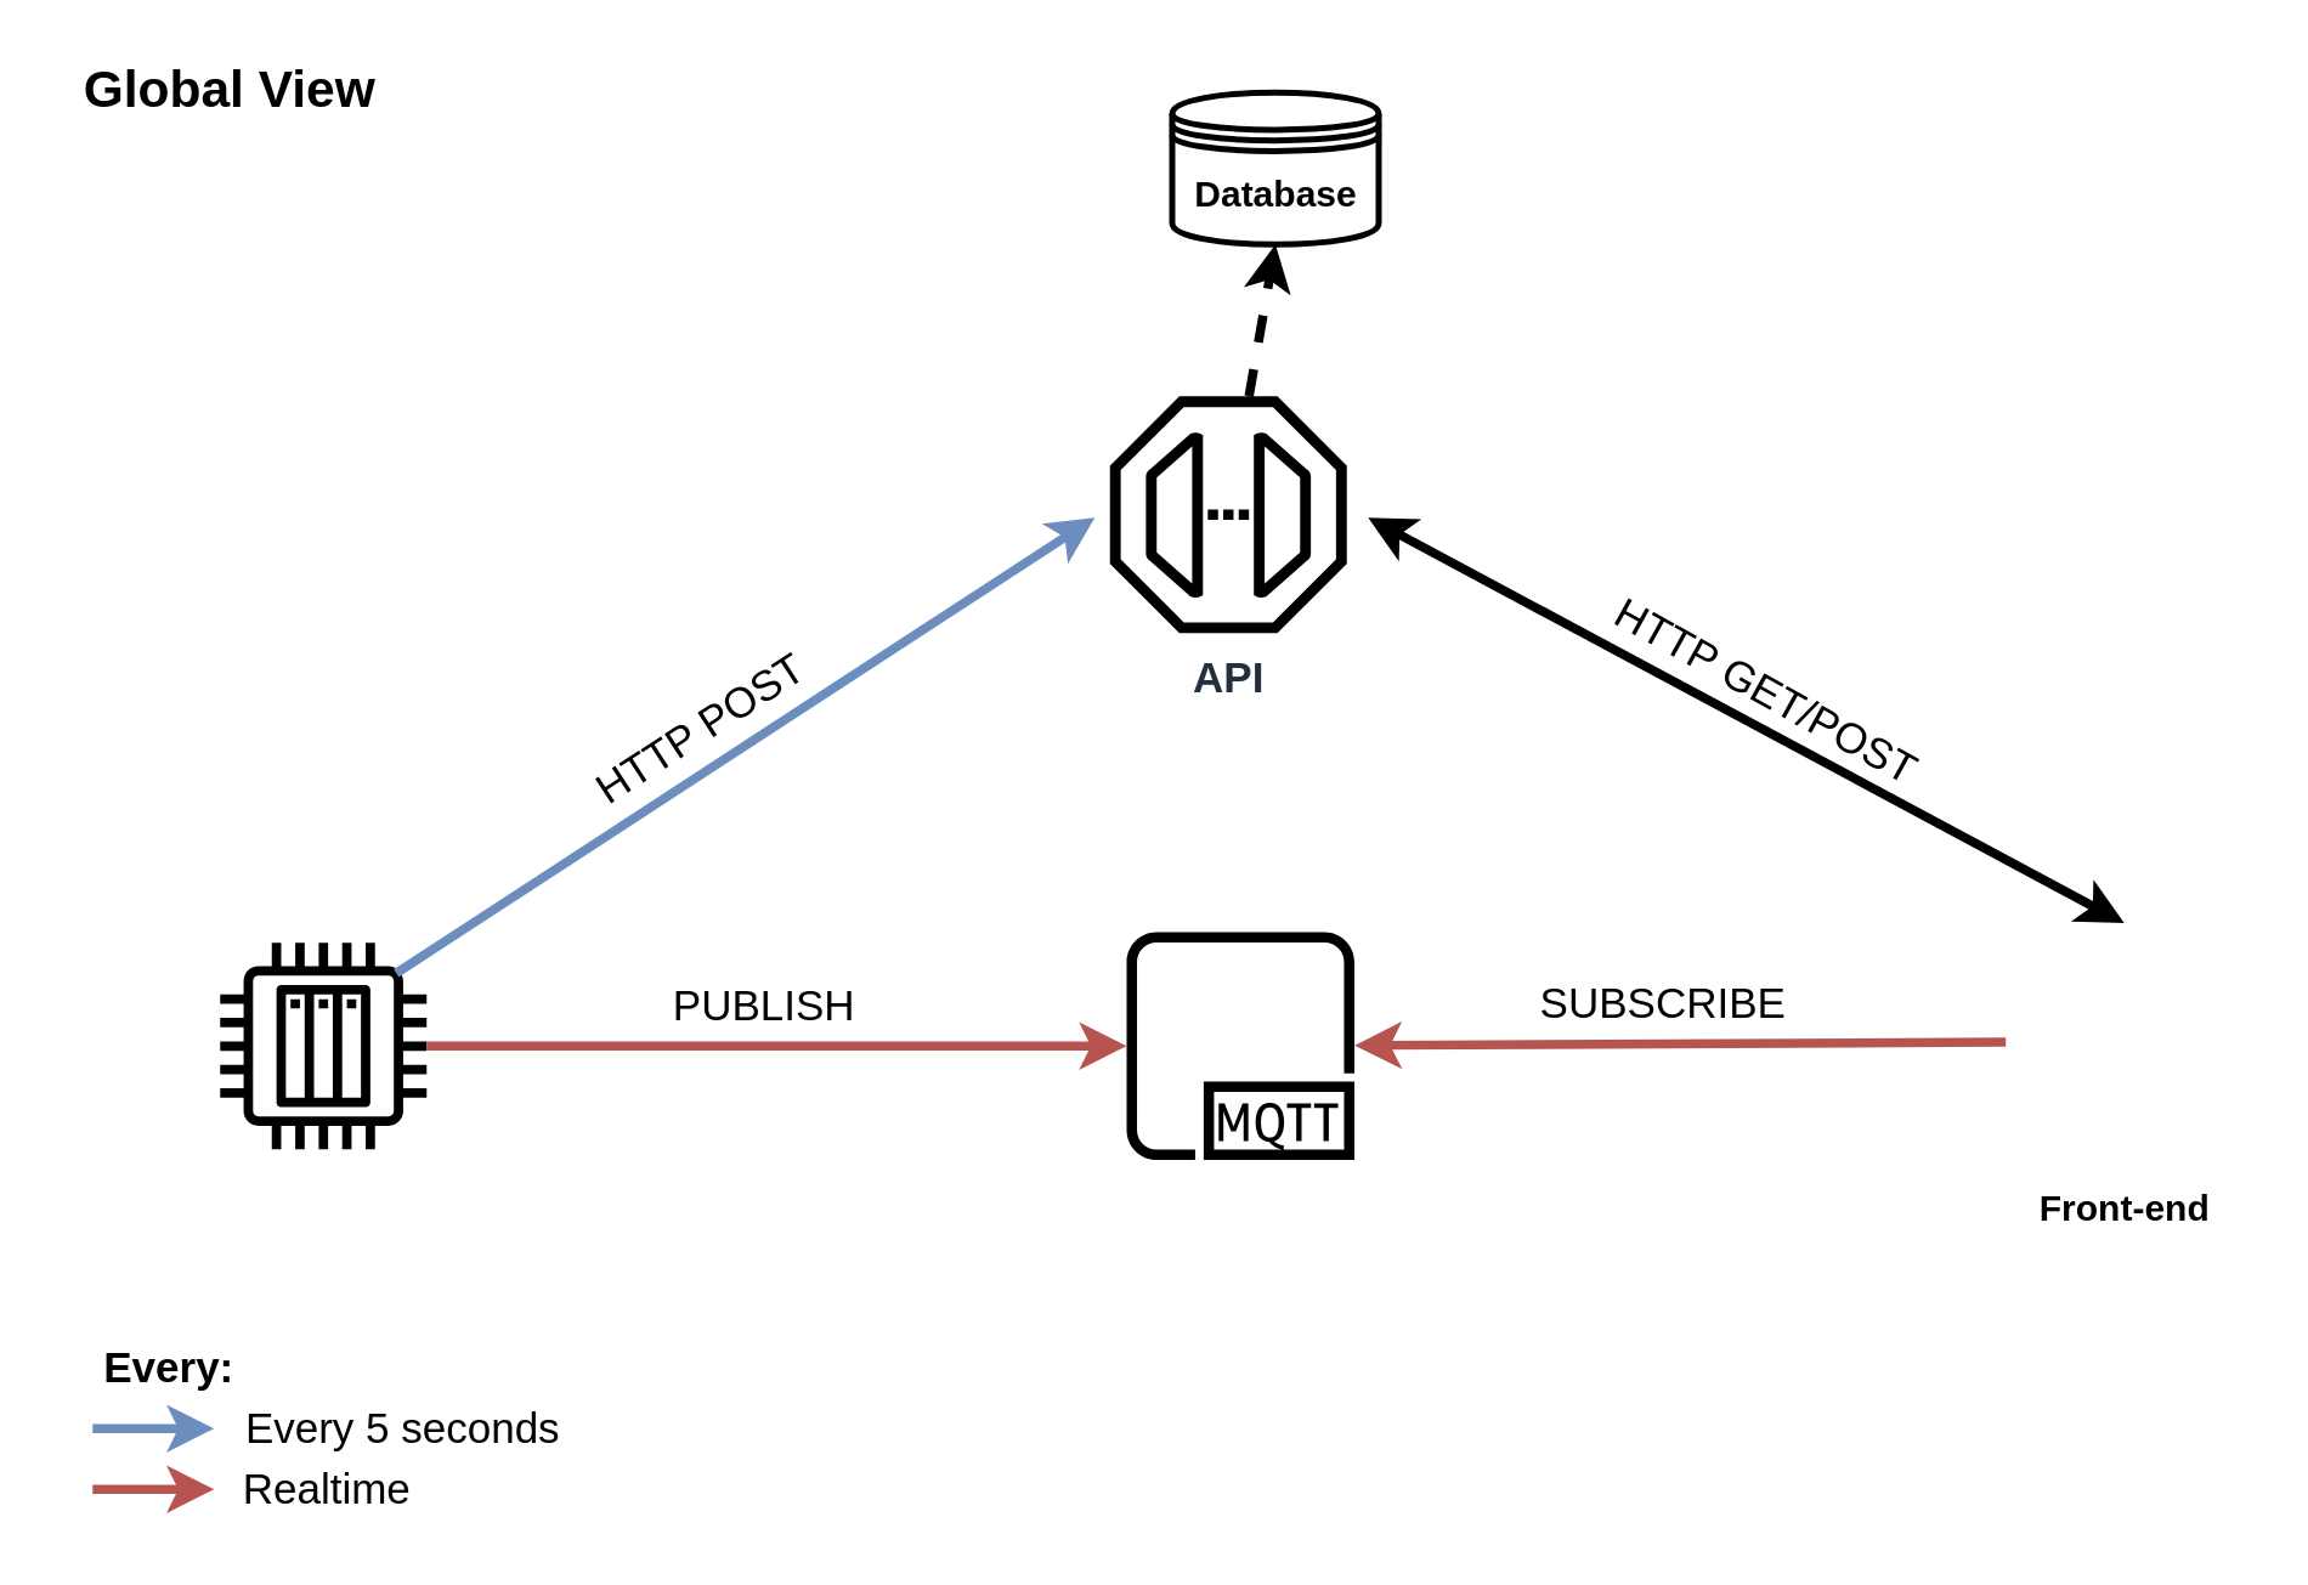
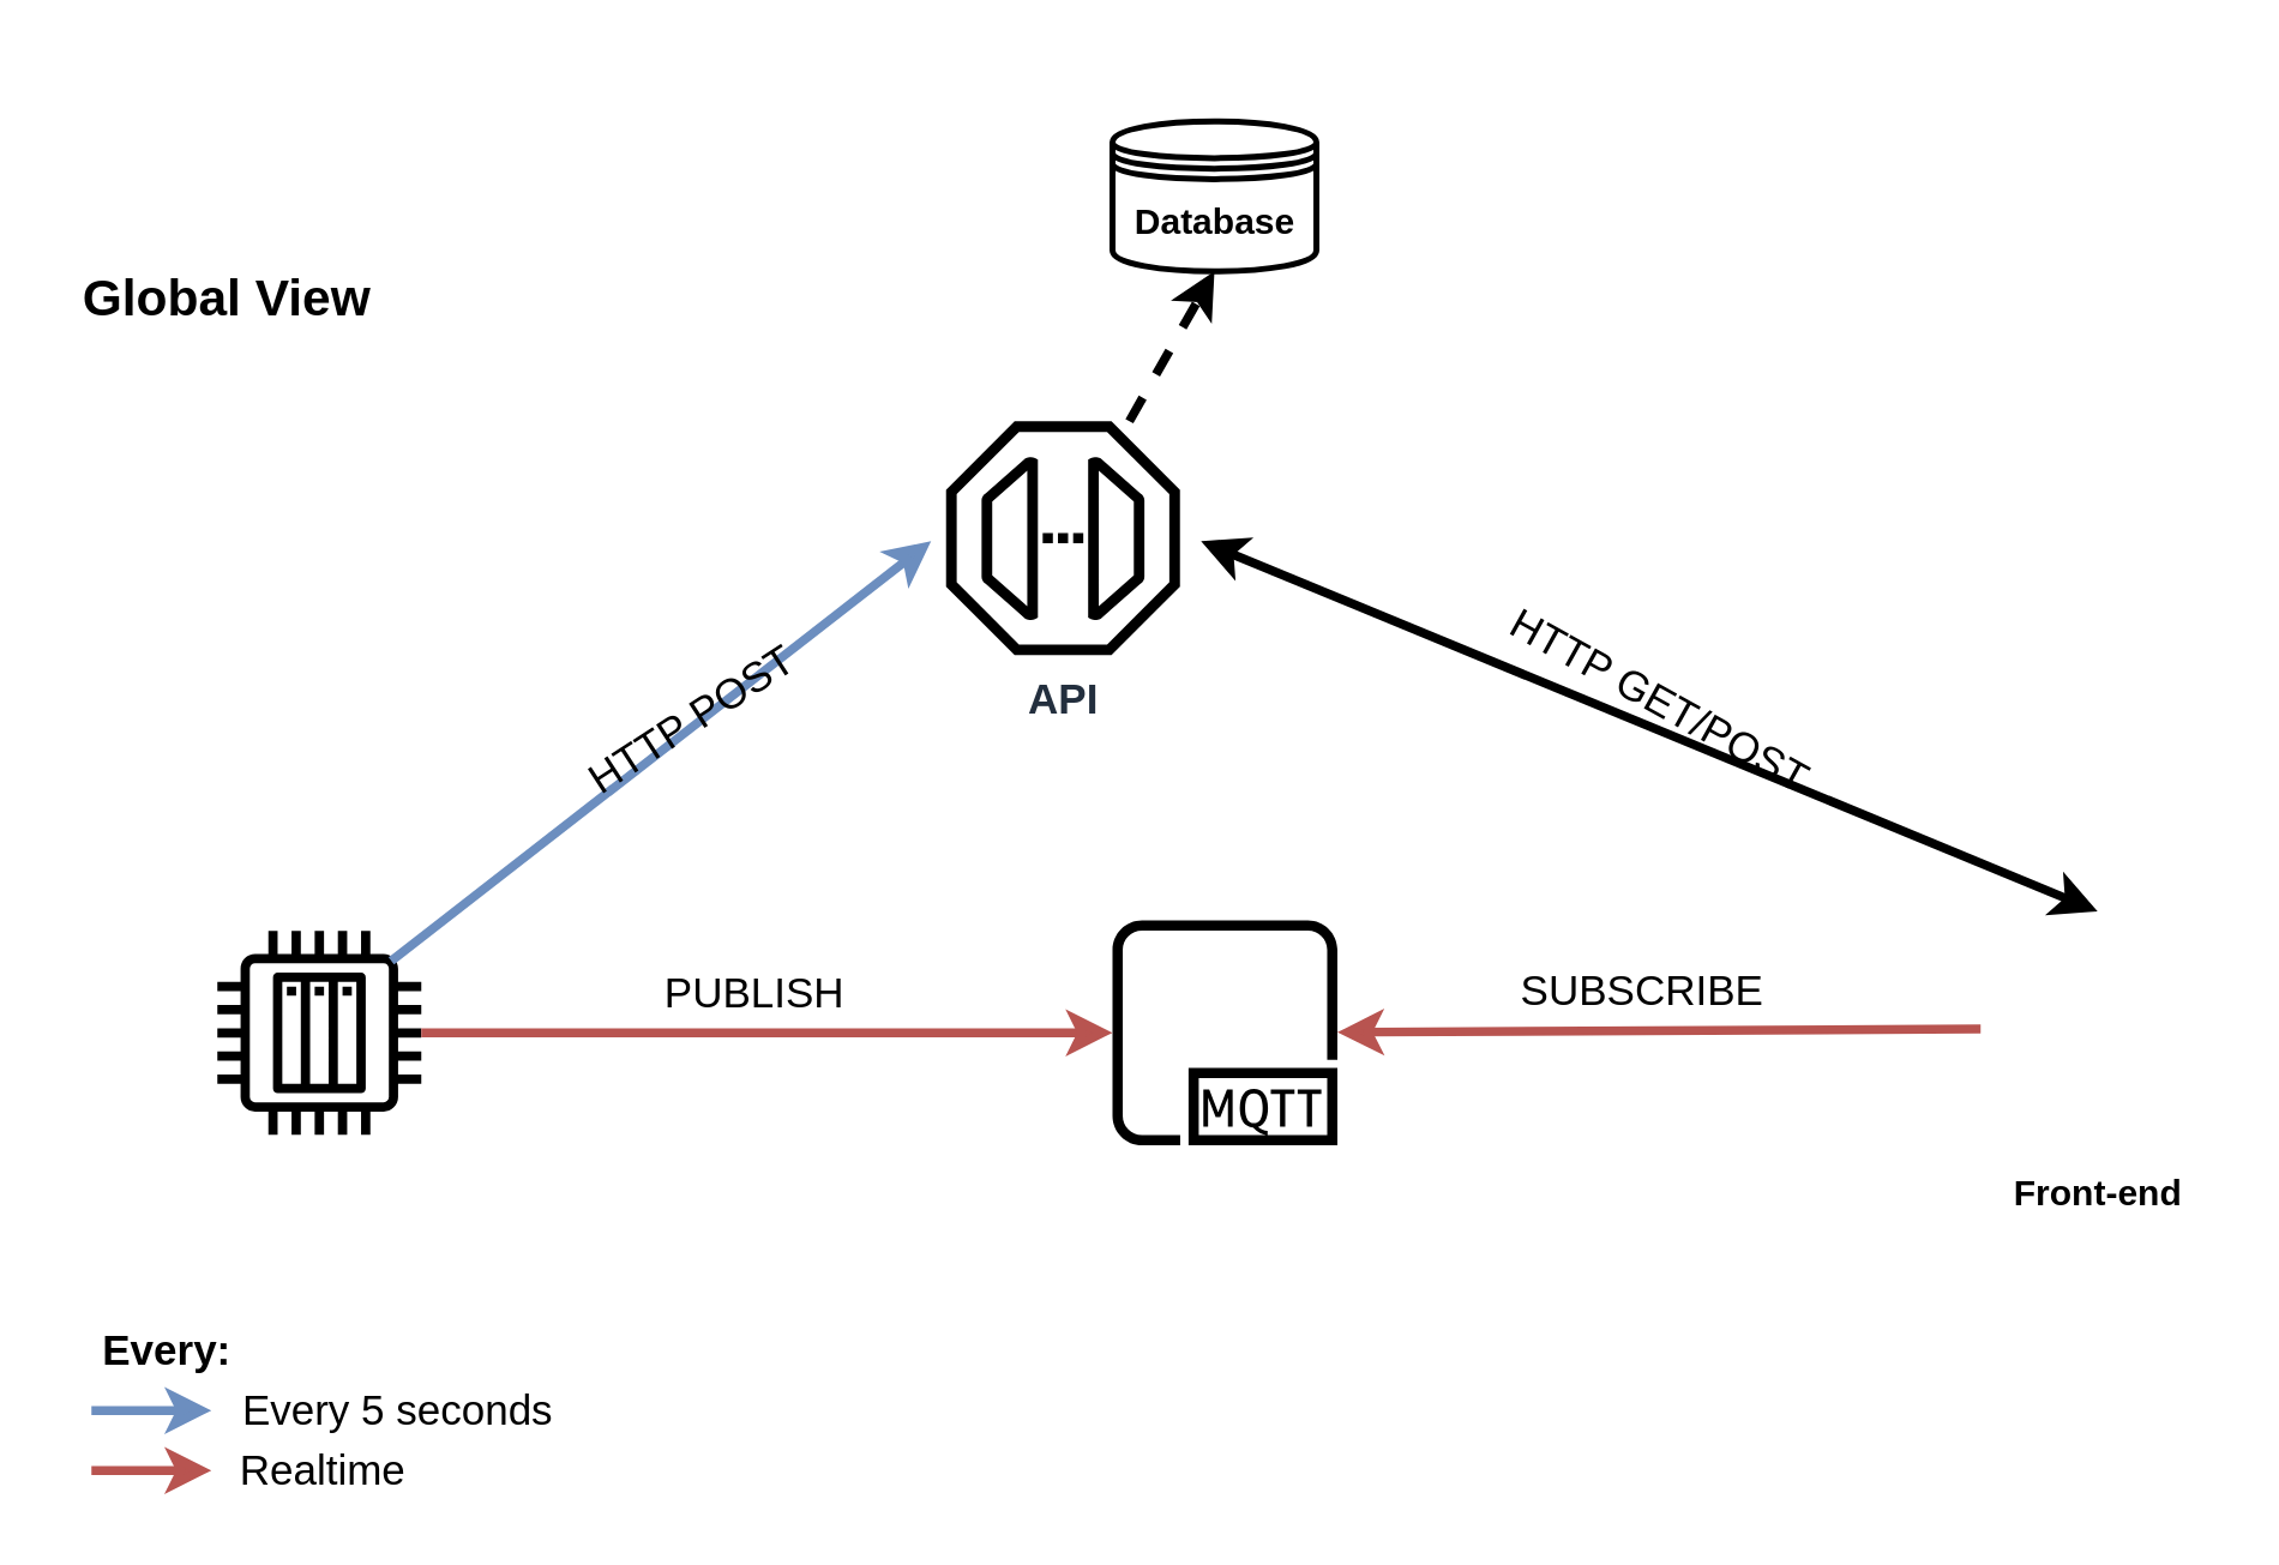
- <mxCell id="5" value="&lt;font style=&quot;font-size: 17px&quot;&gt;&lt;b&gt;Global View&lt;/b&gt;&lt;/font&gt;" style="text;html=1;align=center;verticalAlign=middle;resizable=0;points=[];autosize=1;strokeColor=none;fillColor=none;" parent="1" vertex="1"><mxGeometry x="20" y="20" width="110" height="20" as="geometry" /></mxCell>
+ <mxCell id="5" value="&lt;font style=&quot;font-size: 17px&quot;&gt;&lt;b&gt;Global View&lt;/b&gt;&lt;/font&gt;" style="text;html=1;align=center;verticalAlign=middle;resizable=0;points=[];autosize=1;strokeColor=none;fillColor=none;" parent="1" vertex="1"><mxGeometry x="20" y="90" width="110" height="20" as="geometry" /></mxCell>
- <mxCell id="4" value="&lt;b&gt;Database&lt;/b&gt;" style="shape=datastore;whiteSpace=wrap;html=1;fillColor=#FFFFFF;strokeColor=#000000;strokeWidth=2;labelBackgroundColor=none;" parent="1" vertex="1"><mxGeometry x="385.5" y="30" width="68" height="50" as="geometry" /></mxCell>
+ <mxCell id="4" value="&lt;b&gt;Database&lt;/b&gt;" style="shape=datastore;whiteSpace=wrap;html=1;fillColor=#FFFFFF;strokeColor=#000000;strokeWidth=2;labelBackgroundColor=none;" parent="1" vertex="1"><mxGeometry x="370.5" y="40" width="68" height="50" as="geometry" /></mxCell>
- <mxCell id="8" value="&lt;b&gt;&lt;font style=&quot;font-size: 14px&quot;&gt;API&lt;/font&gt;&lt;/b&gt;" style="sketch=0;outlineConnect=0;fontColor=#232F3E;gradientColor=none;fillColor=#000000;strokeColor=none;dashed=0;verticalLabelPosition=bottom;verticalAlign=top;align=center;html=1;fontSize=12;fontStyle=0;aspect=fixed;pointerEvents=1;shape=mxgraph.aws4.endpoint;" parent="1" vertex="1"><mxGeometry x="365" y="130" width="78" height="78" as="geometry" /></mxCell>
+ <mxCell id="8" value="&lt;b&gt;&lt;font style=&quot;font-size: 14px&quot;&gt;API&lt;/font&gt;&lt;/b&gt;" style="sketch=0;outlineConnect=0;fontColor=#232F3E;gradientColor=none;fillColor=#000000;strokeColor=none;dashed=0;verticalLabelPosition=bottom;verticalAlign=top;align=center;html=1;fontSize=12;fontStyle=0;aspect=fixed;pointerEvents=1;shape=mxgraph.aws4.endpoint;" parent="1" vertex="1"><mxGeometry x="315" y="140" width="78" height="78" as="geometry" /></mxCell>
